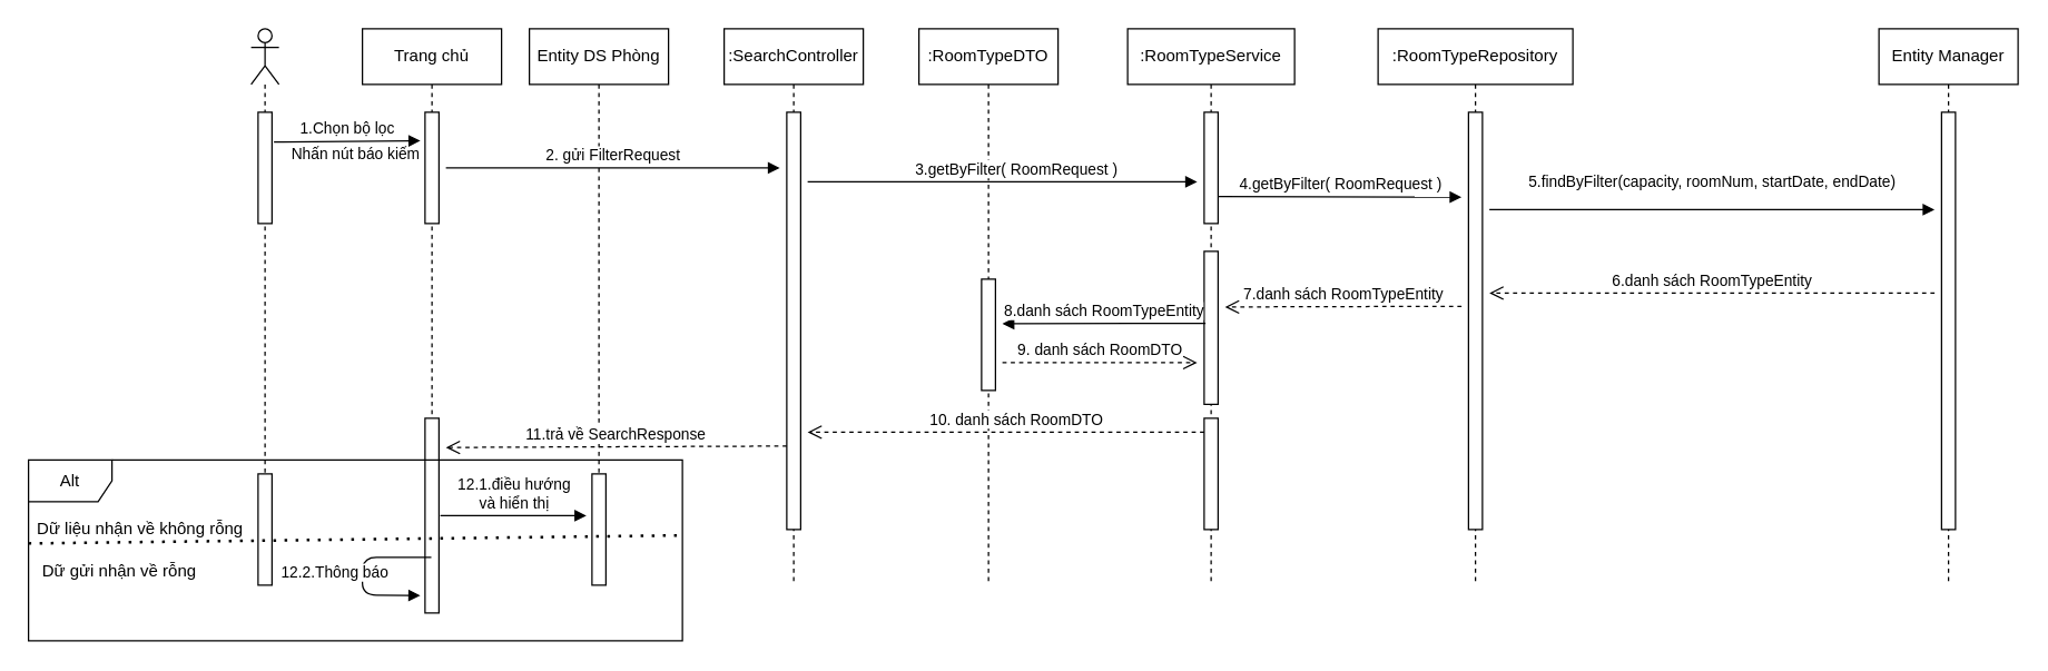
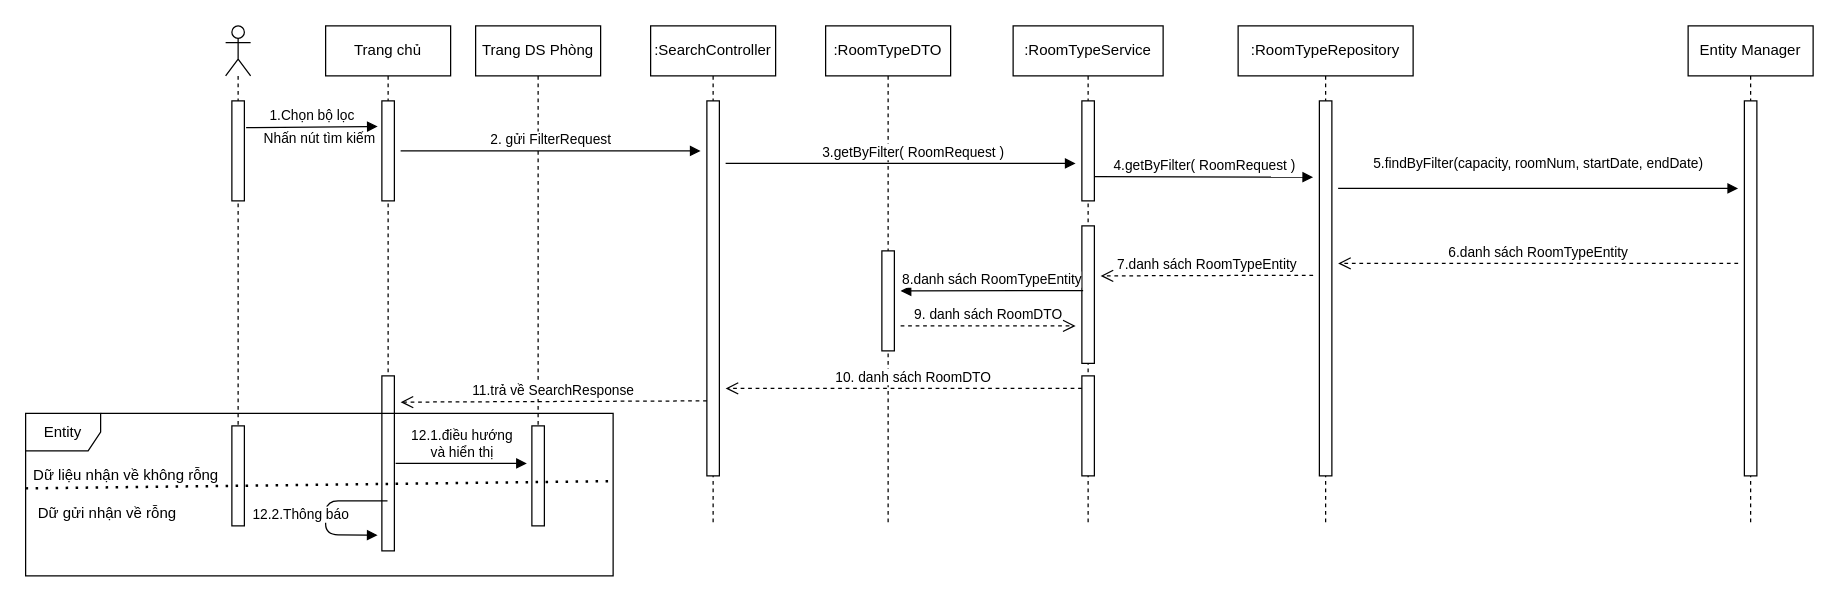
- <mxCell id="13" value="Entity DS Phòng" style="shape=umlLifeline;perimeter=lifelinePerimeter;whiteSpace=wrap;html=1;container=1;collapsible=0;recursiveResize=0;outlineConnect=0;" parent="1" vertex="1"><mxGeometry x="380" y="20" width="100" height="400" as="geometry" /></mxCell>
+ <mxCell id="13" value="Trang DS Phòng" style="shape=umlLifeline;perimeter=lifelinePerimeter;whiteSpace=wrap;html=1;container=1;collapsible=0;recursiveResize=0;outlineConnect=0;" parent="1" vertex="1"><mxGeometry x="380" y="20" width="100" height="400" as="geometry" /></mxCell>
- <mxCell id="12" value="&lt;font style=&quot;font-size: 11px&quot;&gt;Nhấn nút báo kiếm&lt;/font&gt;" style="text;html=1;align=center;verticalAlign=middle;resizable=0;points=[];autosize=1;strokeColor=none;" parent="1" vertex="1"><mxGeometry x="200" y="100" width="110" height="20" as="geometry" /></mxCell>
+ <mxCell id="12" value="&lt;font style=&quot;font-size: 11px&quot;&gt;Nhấn nút tìm kiếm&lt;/font&gt;" style="text;html=1;align=center;verticalAlign=middle;resizable=0;points=[];autosize=1;strokeColor=none;" parent="1" vertex="1"><mxGeometry x="200" y="100" width="110" height="20" as="geometry" /></mxCell>
- <mxCell id="35" value="Alt" style="shape=umlFrame;whiteSpace=wrap;html=1;" parent="1" vertex="1"><mxGeometry x="20" y="330" width="470" height="130" as="geometry" /></mxCell>
+ <mxCell id="35" value="Entity" style="shape=umlFrame;whiteSpace=wrap;html=1;" parent="1" vertex="1"><mxGeometry x="20" y="330" width="470" height="130" as="geometry" /></mxCell>
